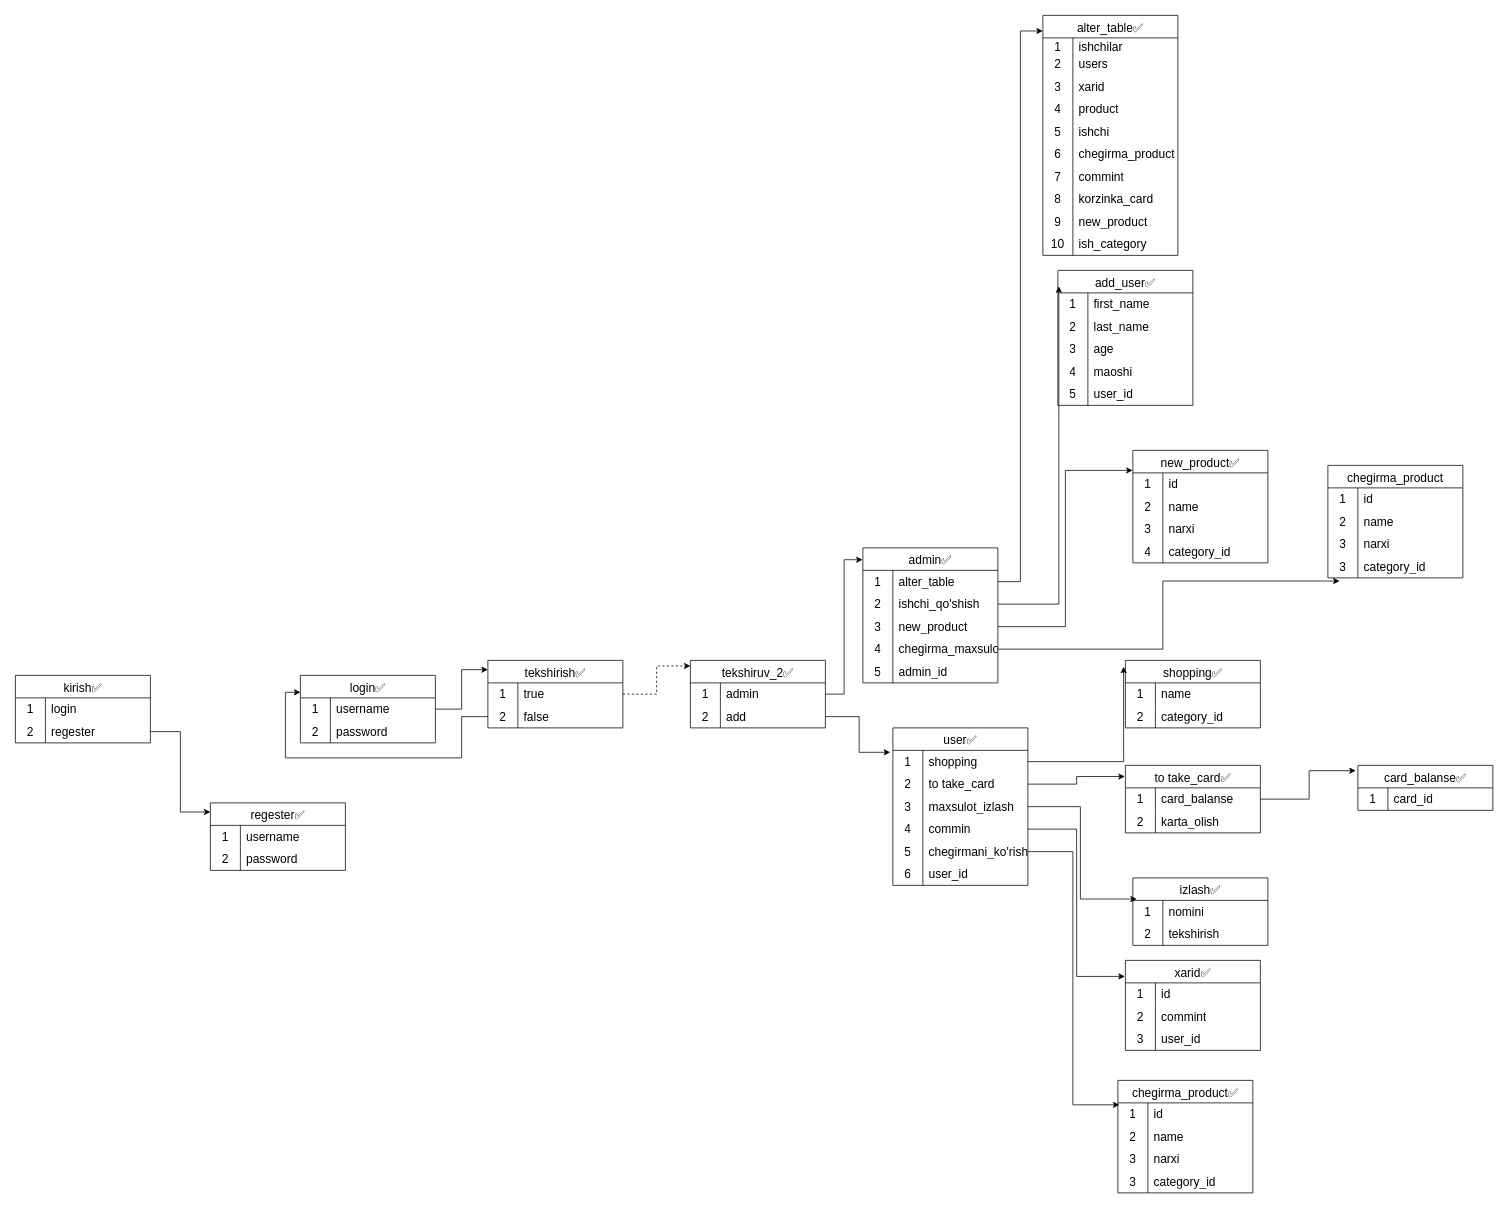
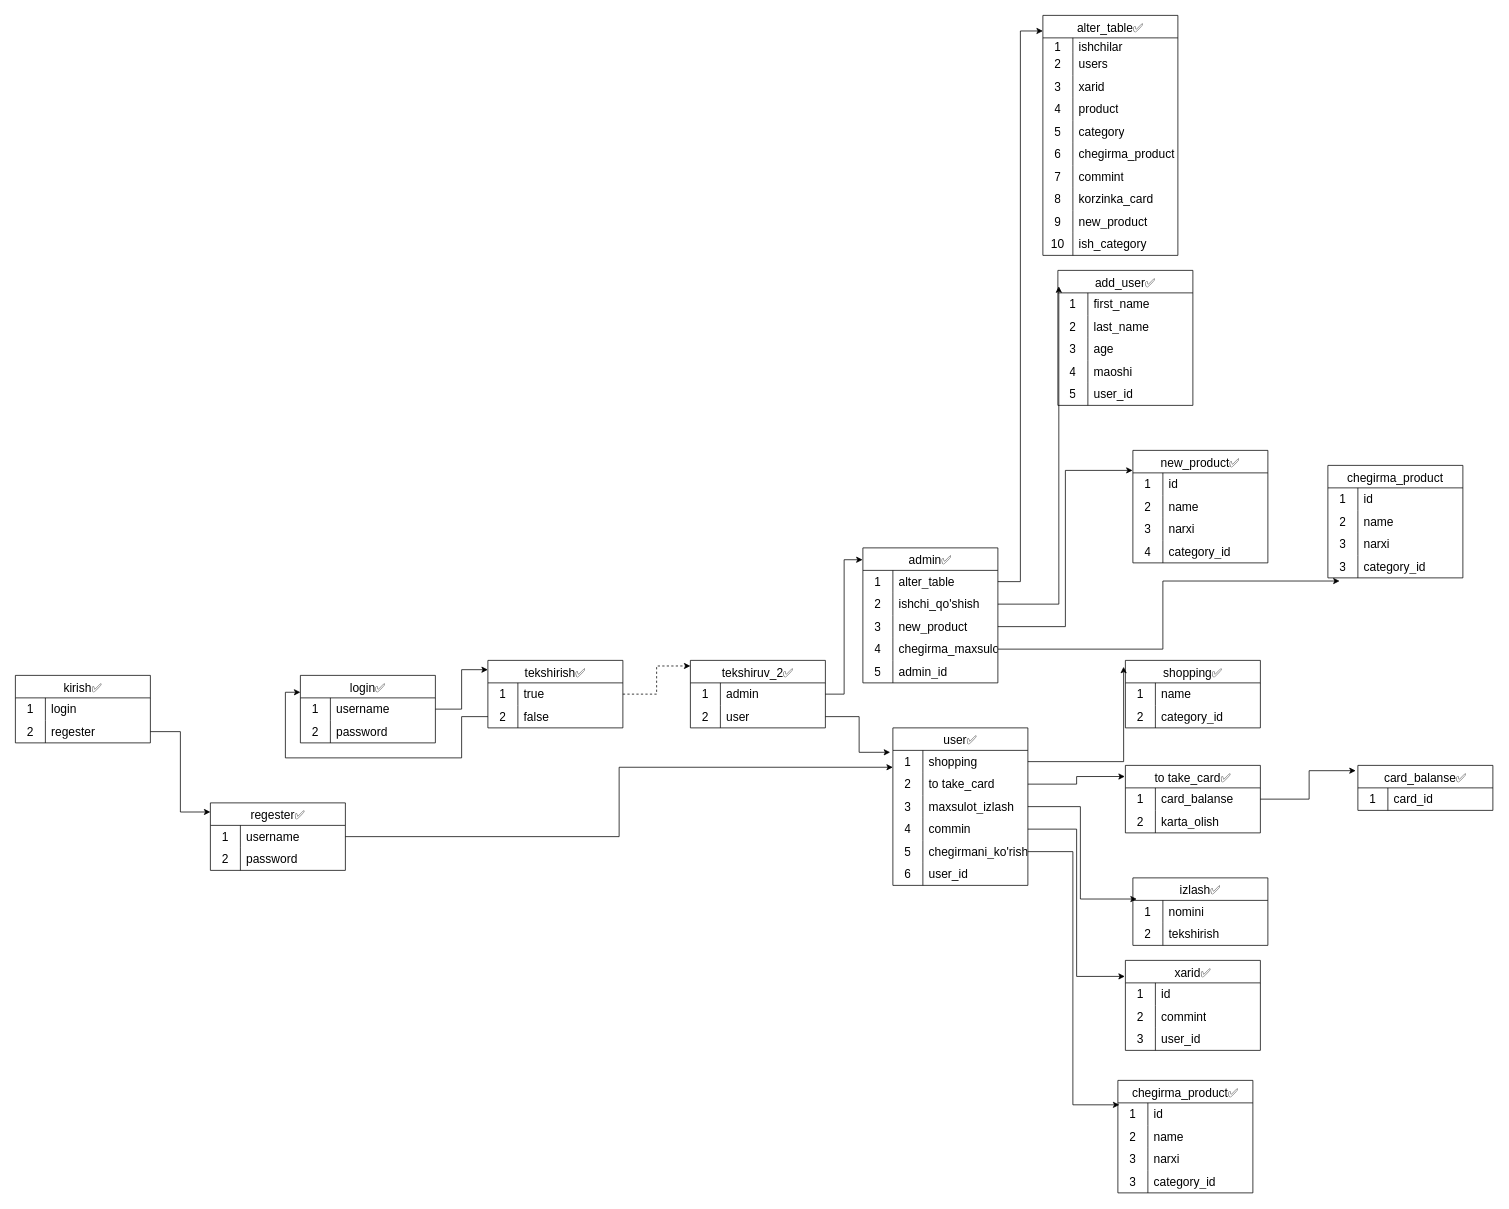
- <mxCell id="78" value="ishchi" style="shape=partialRectangle;html=1;whiteSpace=wrap;connectable=0;fillColor=none;top=0;left=0;bottom=0;right=0;align=left;spacingLeft=6;overflow=hidden;strokeColor=inherit;fontSize=16;" vertex="1" parent="76"><mxGeometry x="40" width="140" height="30" as="geometry"><mxRectangle width="140" height="30" as="alternateBounds" /></mxGeometry></mxCell>
+ <mxCell id="78" value="category" style="shape=partialRectangle;html=1;whiteSpace=wrap;connectable=0;fillColor=none;top=0;left=0;bottom=0;right=0;align=left;spacingLeft=6;overflow=hidden;strokeColor=inherit;fontSize=16;" vertex="1" parent="76"><mxGeometry x="40" width="140" height="30" as="geometry"><mxRectangle width="140" height="30" as="alternateBounds" /></mxGeometry></mxCell>
- <mxCell id="23" value="add" style="shape=partialRectangle;html=1;whiteSpace=wrap;connectable=0;fillColor=none;top=0;left=0;bottom=0;right=0;align=left;spacingLeft=6;overflow=hidden;strokeColor=inherit;fontSize=16;" vertex="1" parent="21"><mxGeometry x="40" width="140" height="30" as="geometry"><mxRectangle width="140" height="30" as="alternateBounds" /></mxGeometry></mxCell>
+ <mxCell id="23" value="user" style="shape=partialRectangle;html=1;whiteSpace=wrap;connectable=0;fillColor=none;top=0;left=0;bottom=0;right=0;align=left;spacingLeft=6;overflow=hidden;strokeColor=inherit;fontSize=16;" vertex="1" parent="21"><mxGeometry x="40" width="140" height="30" as="geometry"><mxRectangle width="140" height="30" as="alternateBounds" /></mxGeometry></mxCell>
+ <mxCell id="134" style="edgeStyle=orthogonalEdgeStyle;rounded=0;orthogonalLoop=1;jettySize=auto;html=1;entryX=0;entryY=0.25;entryDx=0;entryDy=0;" edge="1" parent="1" source="135" target="43"><mxGeometry relative="1" as="geometry" /></mxCell>
